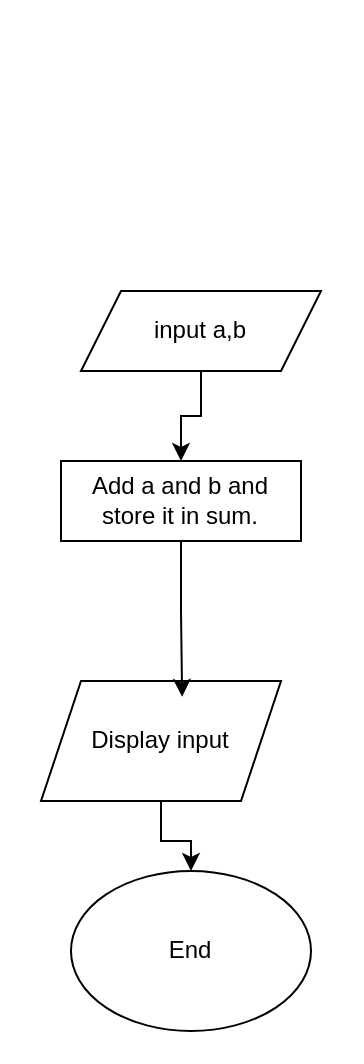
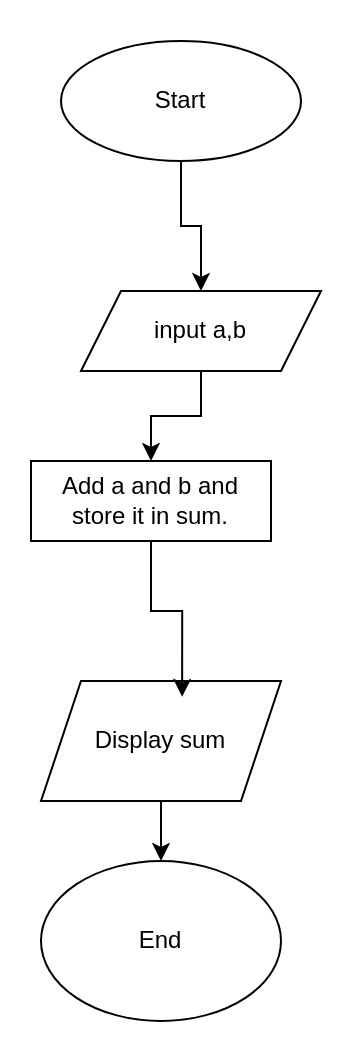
+ <mxCell id="3" value="Start" style="ellipse;whiteSpace=wrap;html=1;" vertex="1" parent="1"><mxGeometry x="30" y="20" width="120" height="60" as="geometry" /></mxCell>
+ <mxCell id="2" style="edgeStyle=orthogonalEdgeStyle;rounded=0;orthogonalLoop=1;jettySize=auto;html=1;entryX=0.5;entryY=0;entryDx=0;entryDy=0;" edge="1" parent="1" source="3" target="5"><mxGeometry relative="1" as="geometry" /></mxCell>
- <mxCell id="6" value="Add a and b and store it in sum." style="rounded=0;whiteSpace=wrap;html=1;" vertex="1" parent="1"><mxGeometry x="30" y="230" width="120" height="40" as="geometry" /></mxCell>
+ <mxCell id="6" value="Add a and b and store it in sum." style="rounded=0;whiteSpace=wrap;html=1;" vertex="1" parent="1"><mxGeometry x="15" y="230" width="120" height="40" as="geometry" /></mxCell>
- <mxCell id="8" value="Display input" style="shape=parallelogram;perimeter=parallelogramPerimeter;whiteSpace=wrap;html=1;fixedSize=1;" vertex="1" parent="1"><mxGeometry x="20" y="340" width="120" height="60" as="geometry" /></mxCell>
+ <mxCell id="8" value="Display sum" style="shape=parallelogram;perimeter=parallelogramPerimeter;whiteSpace=wrap;html=1;fixedSize=1;" vertex="1" parent="1"><mxGeometry x="20" y="340" width="120" height="60" as="geometry" /></mxCell>
- <mxCell id="9" value="End" style="ellipse;whiteSpace=wrap;html=1;" vertex="1" parent="1"><mxGeometry x="35" y="435" width="120" height="80" as="geometry" /></mxCell>
+ <mxCell id="9" value="End" style="ellipse;whiteSpace=wrap;html=1;" vertex="1" parent="1"><mxGeometry x="20" y="430" width="120" height="80" as="geometry" /></mxCell>
